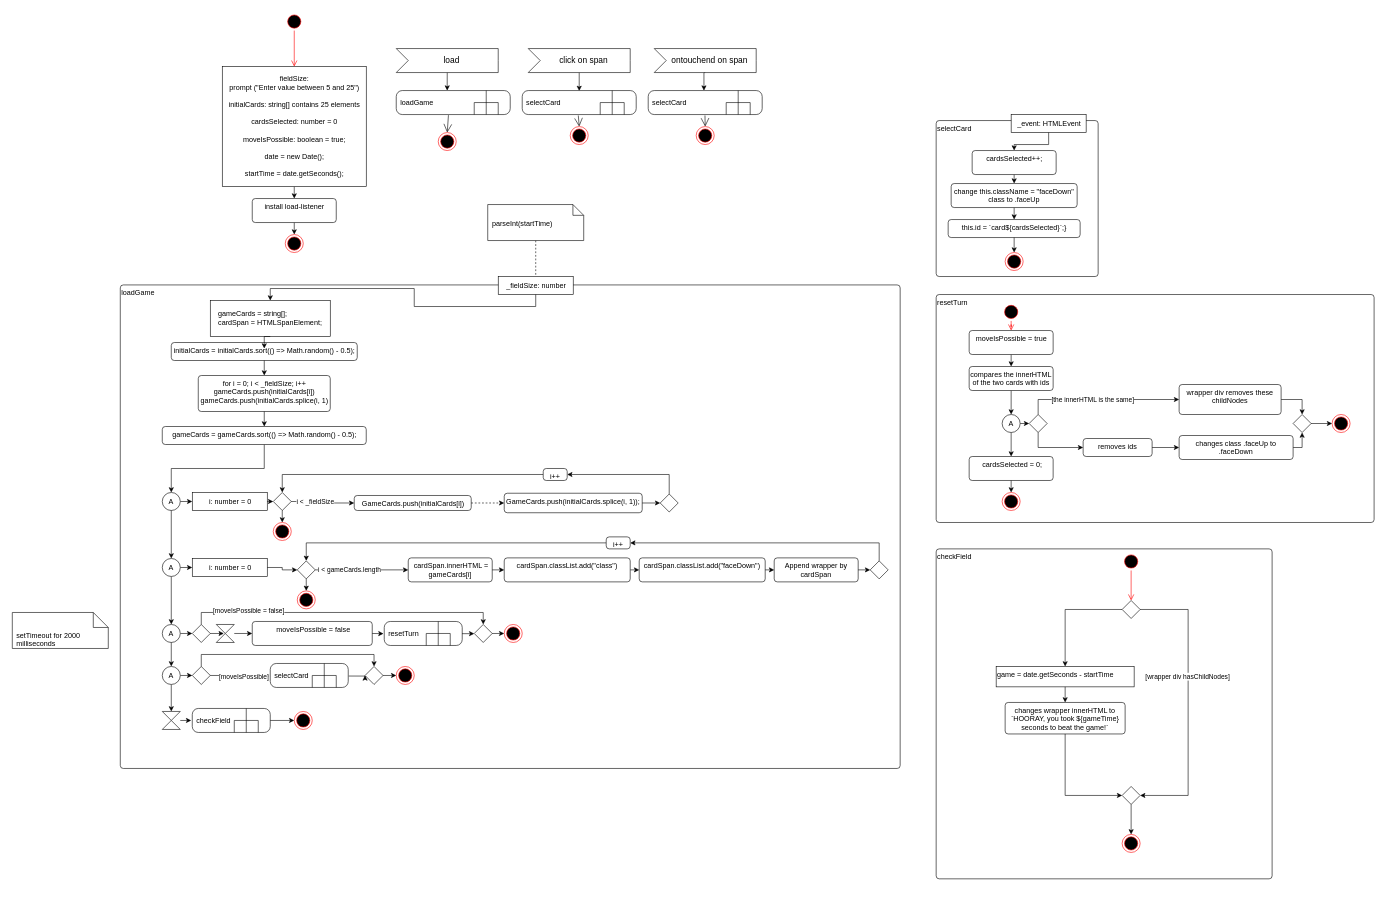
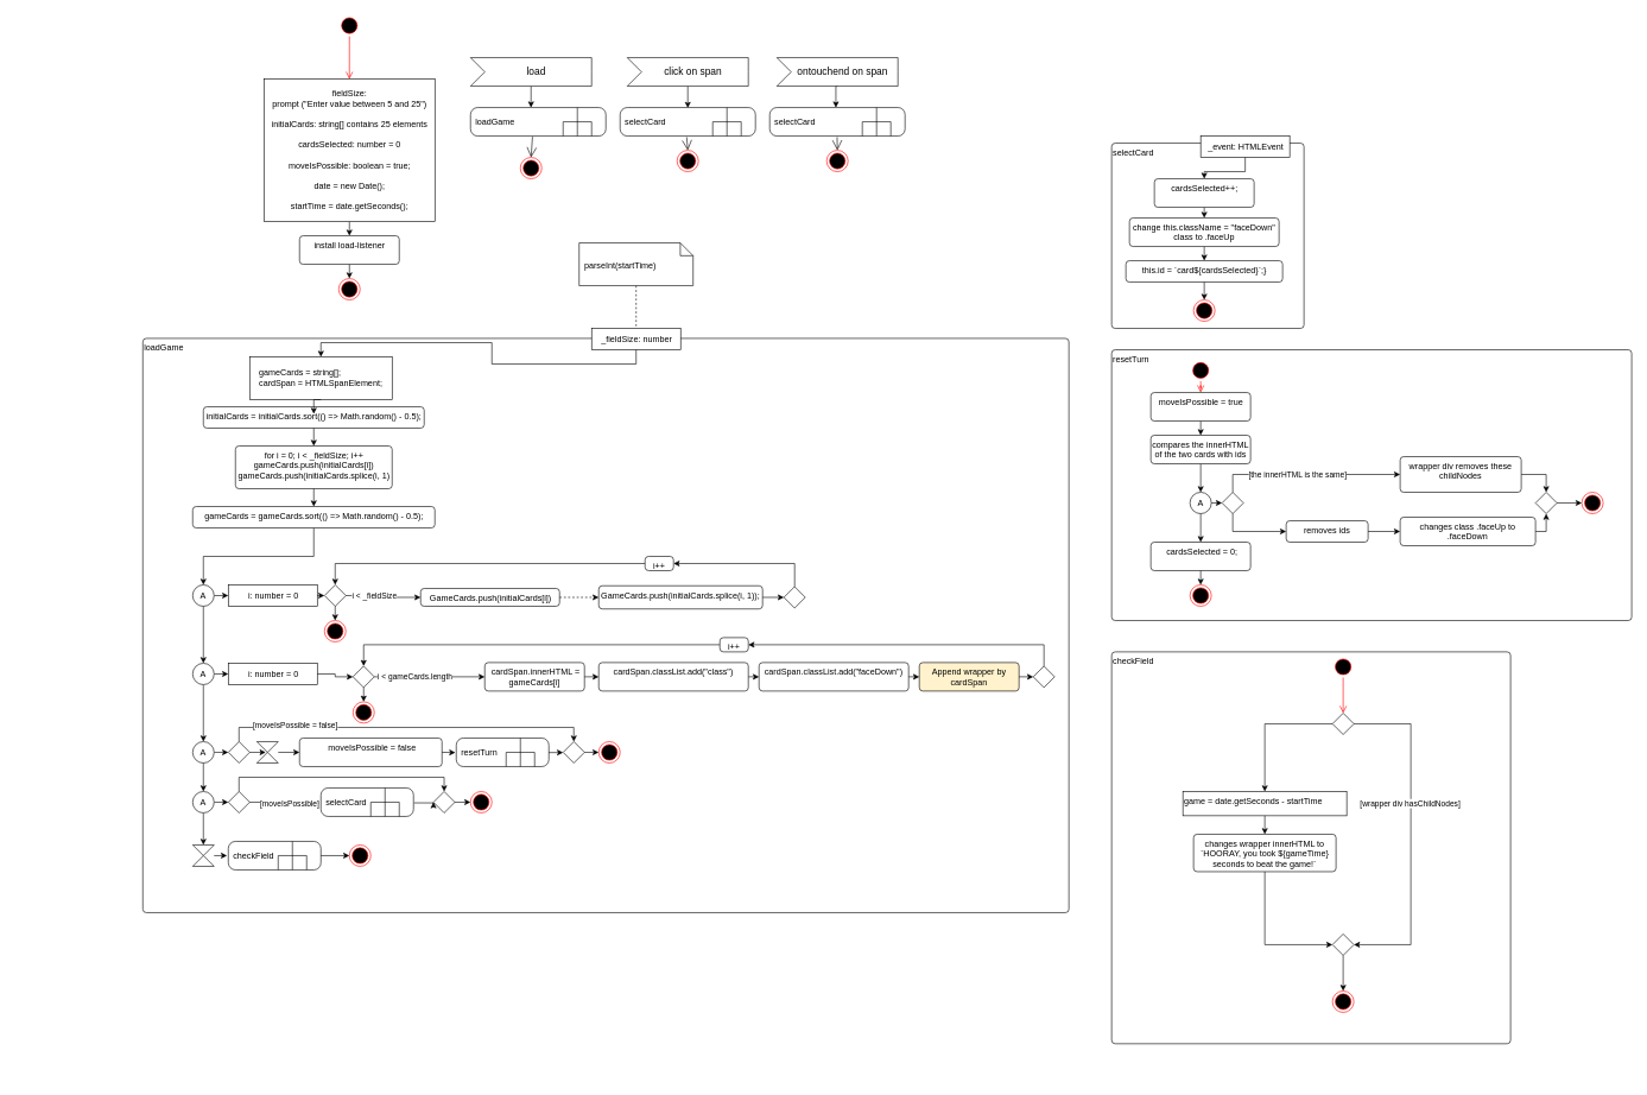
- <mxCell id="130" value="Append wrapper by cardSpan" style="html=1;align=center;verticalAlign=top;rounded=1;absoluteArcSize=1;arcSize=10;dashed=0;whiteSpace=wrap;" vertex="1" parent="119"><mxGeometry x="960" y="35" width="140" height="40" as="geometry" /></mxCell>
+ <mxCell id="130" value="Append wrapper by cardSpan" style="html=1;align=center;verticalAlign=top;rounded=1;absoluteArcSize=1;arcSize=10;dashed=0;whiteSpace=wrap;fillColor=#fff2cc;" vertex="1" parent="119"><mxGeometry x="960" y="35" width="140" height="40" as="geometry" /></mxCell>
- <mxCell id="174" value="setTimeout for 2000 milliseconds" style="shape=note2;boundedLbl=1;whiteSpace=wrap;html=1;size=25;verticalAlign=top;align=left;spacingLeft=5;strokeColor=default;gradientColor=none;" vertex="1" parent="1"><mxGeometry x="20" y="1020" width="160" height="60" as="geometry" /></mxCell>
